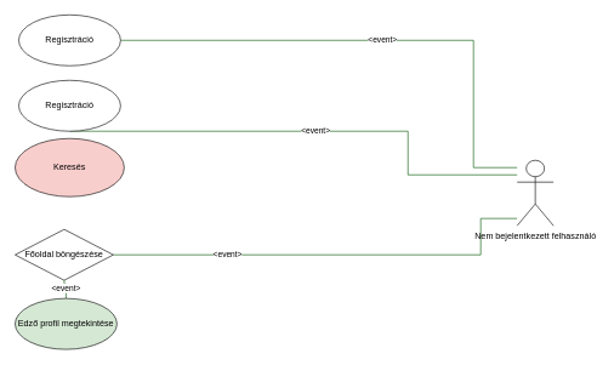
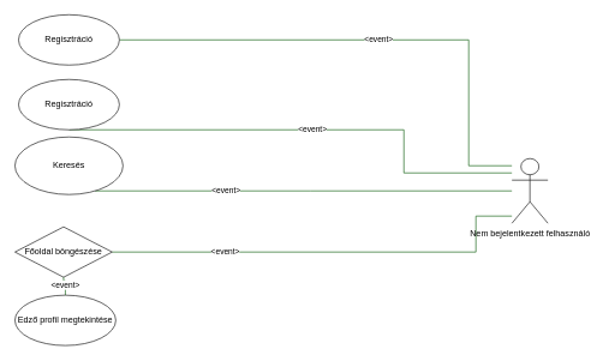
- <mxCell id="8" value="Keresés" style="ellipse;whiteSpace=wrap;html=1;fillColor=#f8cecc;" parent="1" vertex="1"><mxGeometry x="20" y="190" width="150" height="80" as="geometry" /></mxCell>
+ <mxCell id="8" value="Keresés" style="ellipse;whiteSpace=wrap;html=1;" parent="1" vertex="1"><mxGeometry x="20" y="190" width="150" height="80" as="geometry" /></mxCell>
+ <mxCell id="7" value="&amp;lt;event&amp;gt;" style="edgeStyle=orthogonalEdgeStyle;rounded=0;orthogonalLoop=1;jettySize=auto;html=1;endArrow=none;endFill=0;fillColor=#008a00;strokeColor=#005700;" parent="1" source="8" target="5" edge="1"><mxGeometry x="-0.37" relative="1" as="geometry"><Array as="points"><mxPoint x="430" y="265" /><mxPoint x="430" y="265" /></Array><mxPoint as="offset" /></mxGeometry></mxCell>
- <mxCell id="12" value="Edző profil megtekintése" style="ellipse;whiteSpace=wrap;html=1;fillColor=#d5e8d4;" vertex="1" parent="1"><mxGeometry x="20" y="410" width="140" height="70" as="geometry" /></mxCell>
+ <mxCell id="12" value="Edző profil megtekintése" style="ellipse;whiteSpace=wrap;html=1;" vertex="1" parent="1"><mxGeometry x="20" y="410" width="140" height="70" as="geometry" /></mxCell>
